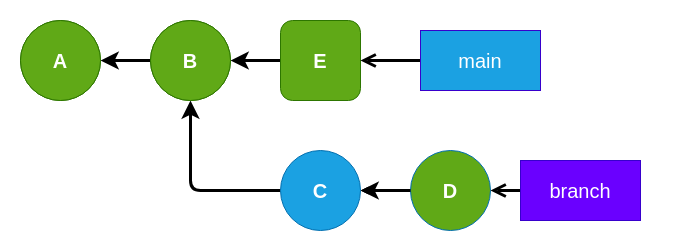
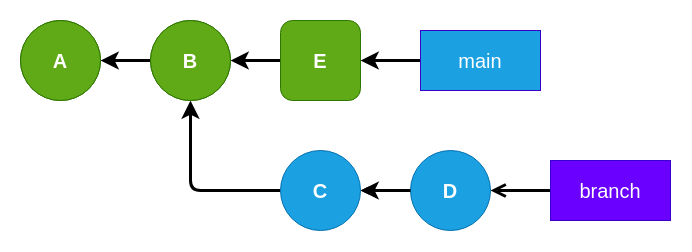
- <mxCell id="15" style="edgeStyle=none;html=1;entryX=1;entryY=0.5;entryDx=0;entryDy=0;fontSize=20;strokeWidth=3;endSize=9;endArrow=open;" edge="1" parent="1" source="16" target="14"><mxGeometry relative="1" as="geometry" /></mxCell>
+ <mxCell id="15" style="edgeStyle=none;html=1;entryX=1;entryY=0.5;entryDx=0;entryDy=0;fontSize=20;strokeWidth=3;endSize=9;" edge="1" parent="1" source="16" target="14"><mxGeometry relative="1" as="geometry" /></mxCell>
- <mxCell id="10" value="D" style="ellipse;whiteSpace=wrap;html=1;aspect=fixed;fillColor=#60a917;strokeColor=#006EAF;fontColor=#ffffff;fontStyle=1;fontSize=20;" parent="1" vertex="1"><mxGeometry x="410" y="150" width="80" height="80" as="geometry" /></mxCell>
+ <mxCell id="10" value="D" style="ellipse;whiteSpace=wrap;html=1;aspect=fixed;fillColor=#1ba1e2;strokeColor=#006EAF;fontColor=#ffffff;fontStyle=1;fontSize=20;" parent="1" vertex="1"><mxGeometry x="410" y="150" width="80" height="80" as="geometry" /></mxCell>
- <mxCell id="18" value="branch" style="rounded=0;whiteSpace=wrap;html=1;fontSize=20;fillColor=#6a00ff;fontColor=#ffffff;strokeColor=#3700CC;" vertex="1" parent="1"><mxGeometry x="520" y="160" width="120" height="60" as="geometry" /></mxCell>
+ <mxCell id="18" value="branch" style="rounded=0;whiteSpace=wrap;html=1;fontSize=20;fillColor=#6a00ff;fontColor=#ffffff;strokeColor=#3700CC;" vertex="1" parent="1"><mxGeometry x="550" y="160" width="120" height="60" as="geometry" /></mxCell>
